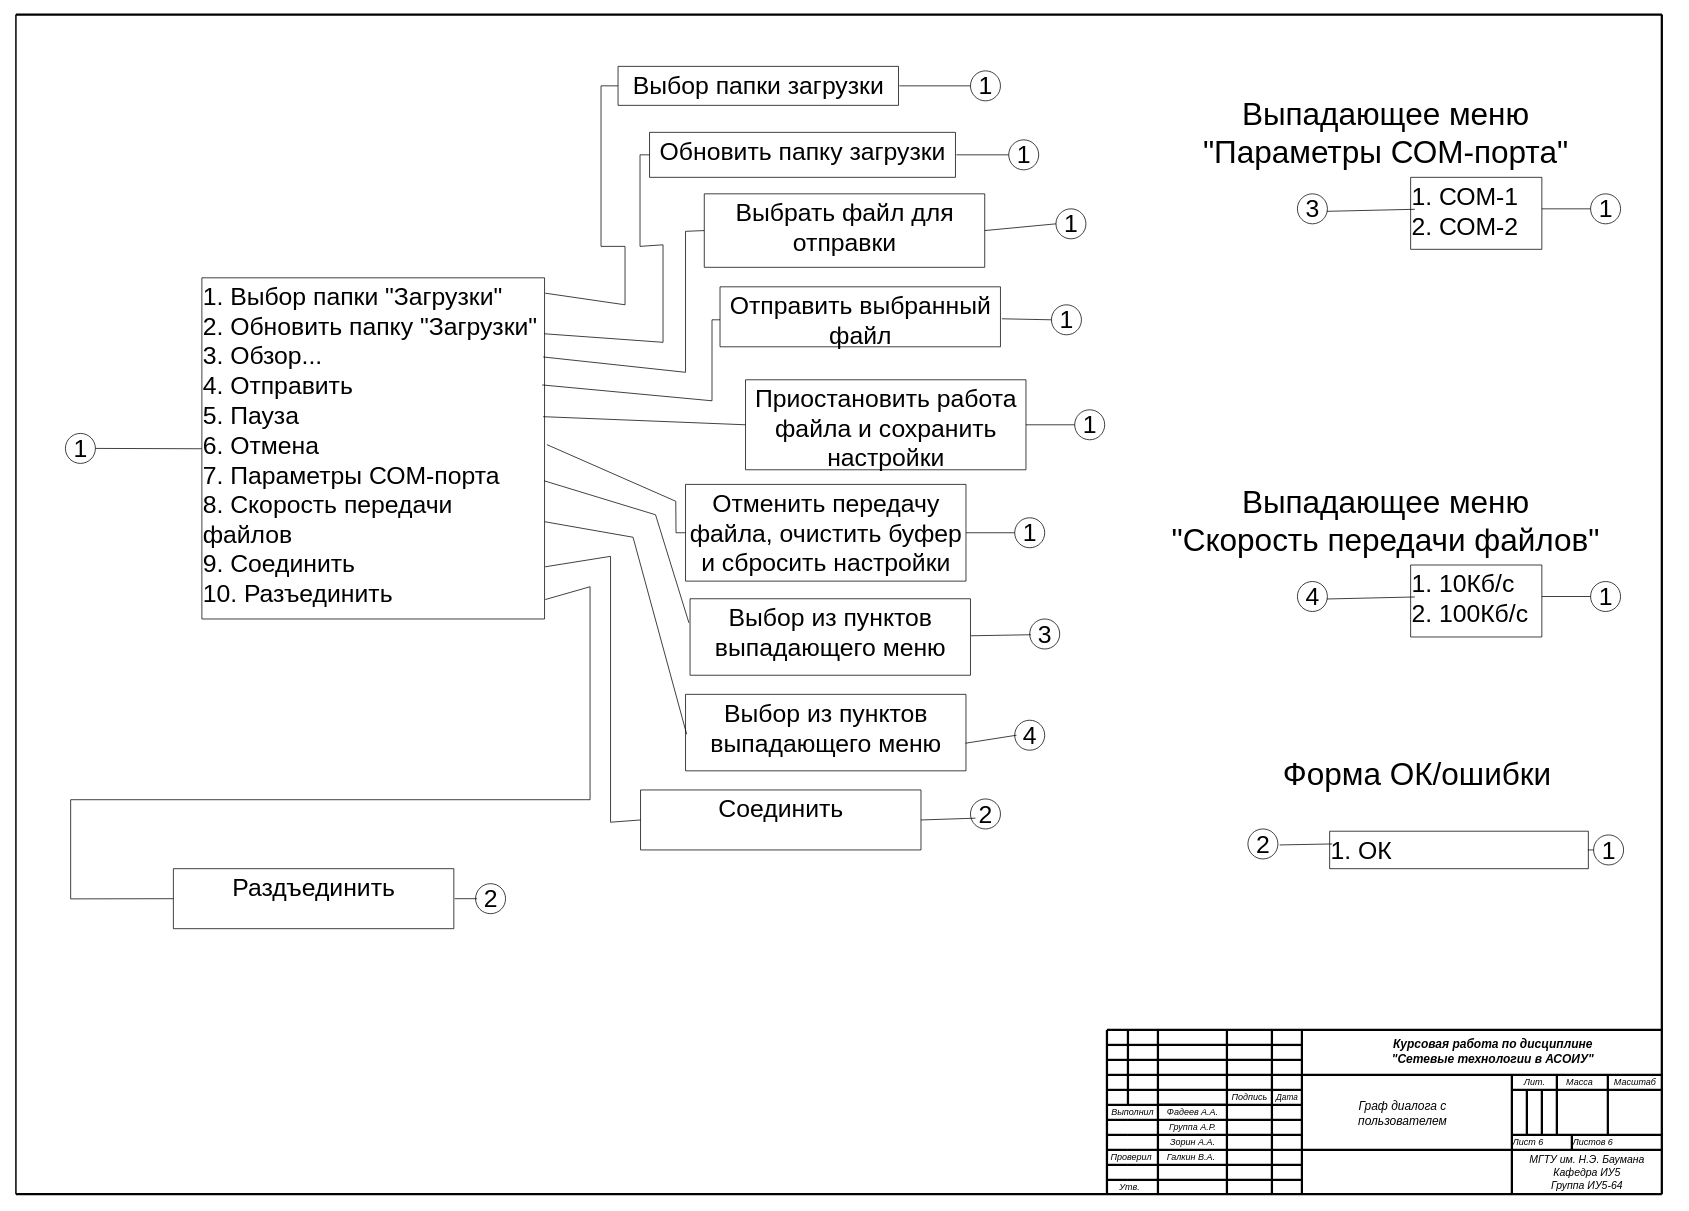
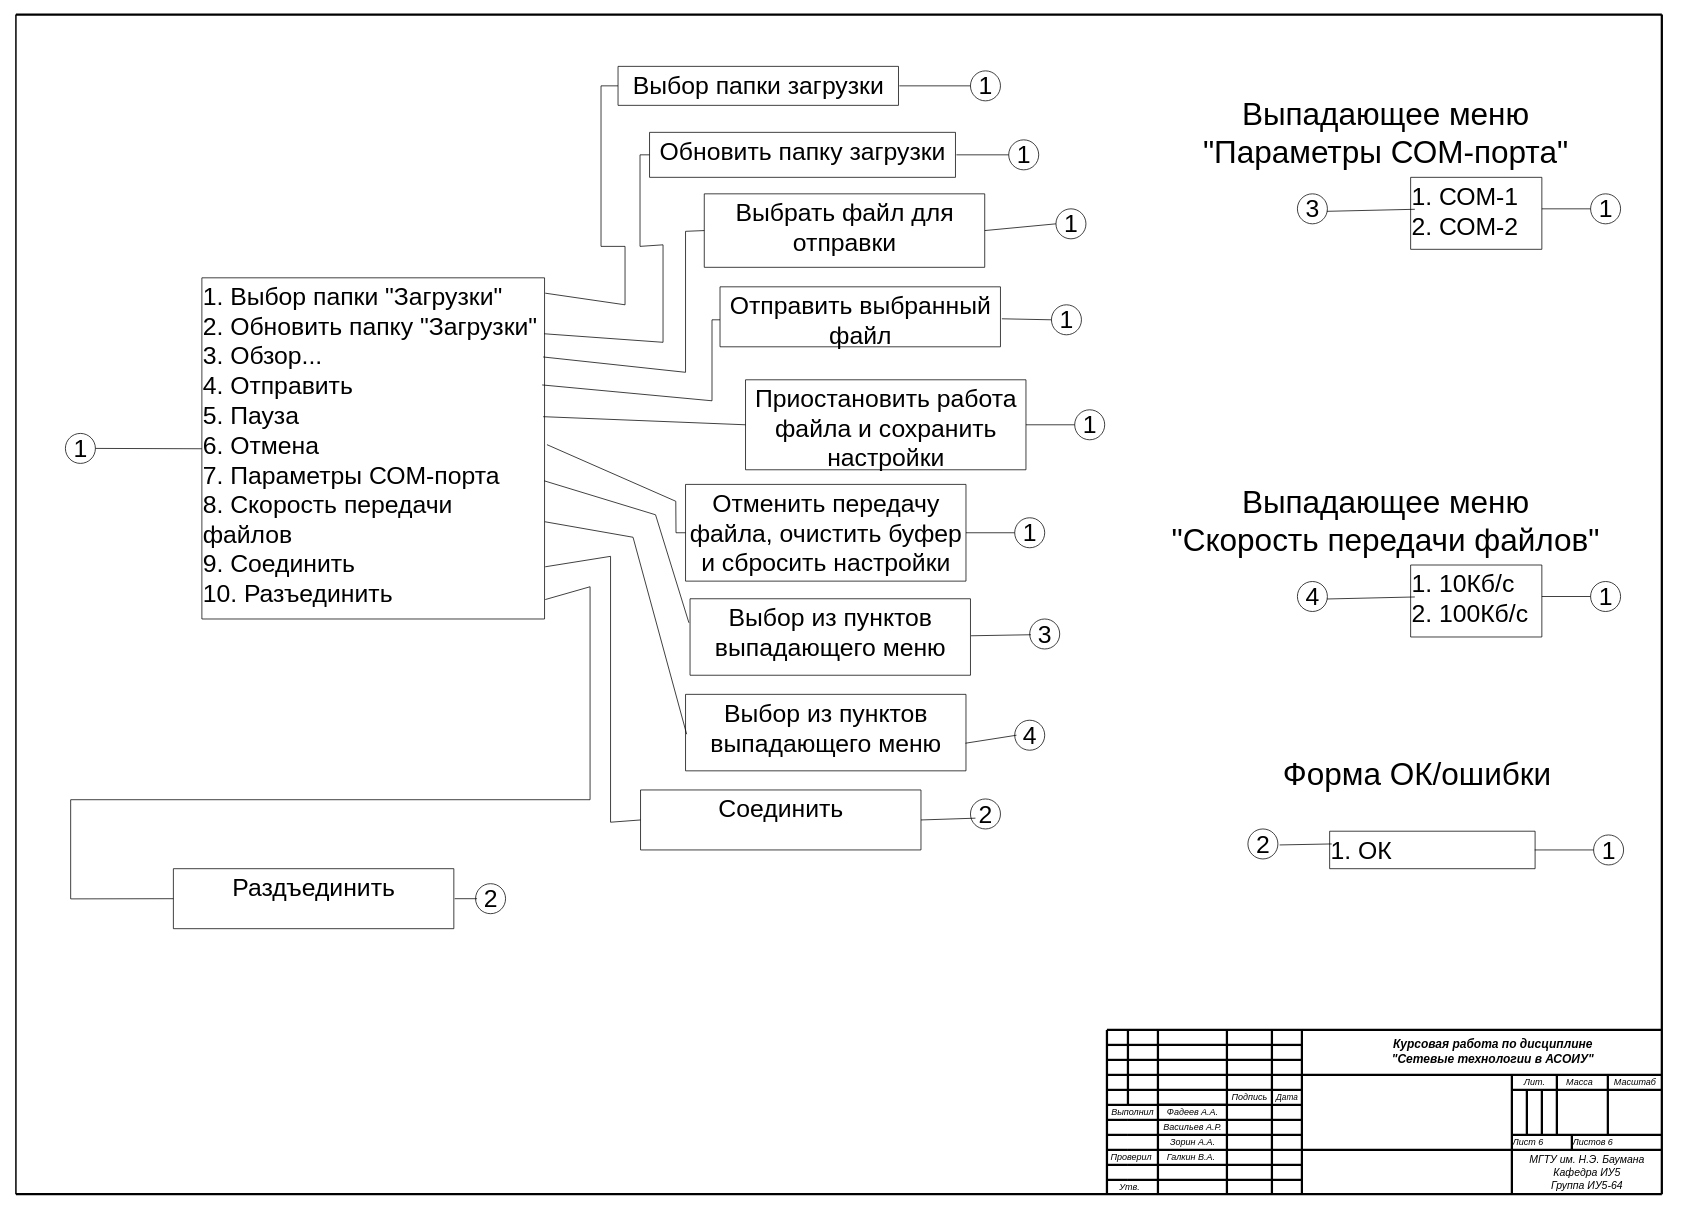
- <mxCell id="8" value="&lt;p style=&quot;align:left;margin-left:0;margin-right:0;margin-top:0px;margin-bottom:0px;text-indent:0;valign:top;direction:ltr;&quot;&gt;&lt;font style=&quot;font-size:33px;font-family:Arial;color:#000000;direction:ltr;letter-spacing:0px;line-height:120%;opacity:1&quot;&gt; 1. ОК&lt;br/&gt;&lt;/font&gt;&lt;/p&gt;" parent="2" vertex="1" style="verticalAlign=top;align=left;vsdxID=270;fillColor=#FFFFFF;gradientColor=none;shape=stencil(nZBLDoAgDERP0z3SIyjew0SURgSD+Lu9kMZoXLhwN9O+tukAlrNpJg1SzDH4QW/URgNYgZTkjA4UkwJUgGXng+6DX1zLfmoymdXo17xh5zmRJ6Q42BWCfc2oJfdAr+Yv+AP9Cb7OJ3H/2JG1HNGz/84klThPVCc=);strokeColor=#000000;spacingTop=-1;spacingBottom=-1;spacingLeft=-1;spacingRight=-1;labelBackgroundColor=none;rounded=0;html=1;whiteSpace=wrap;"><mxGeometry x="1752" y="1088" as="geometry" height="50" width="345" /></mxCell>
+ <mxCell id="8" value="&lt;p style=&quot;align:left;margin-left:0;margin-right:0;margin-top:0px;margin-bottom:0px;text-indent:0;valign:top;direction:ltr;&quot;&gt;&lt;font style=&quot;font-size:33px;font-family:Arial;color:#000000;direction:ltr;letter-spacing:0px;line-height:120%;opacity:1&quot;&gt; 1. ОК&lt;br/&gt;&lt;/font&gt;&lt;/p&gt;" parent="2" vertex="1" style="verticalAlign=top;align=left;vsdxID=270;fillColor=#FFFFFF;gradientColor=none;shape=stencil(nZBLDoAgDERP0z3SIyjew0SURgSD+Lu9kMZoXLhwN9O+tukAlrNpJg1SzDH4QW/URgNYgZTkjA4UkwJUgGXng+6DX1zLfmoymdXo17xh5zmRJ6Q42BWCfc2oJfdAr+Yv+AP9Cb7OJ3H/2JG1HNGz/84klThPVCc=);strokeColor=#000000;spacingTop=-1;spacingBottom=-1;spacingLeft=-1;spacingRight=-1;labelBackgroundColor=none;rounded=0;html=1;whiteSpace=wrap;"><mxGeometry as="geometry" height="50" width="274" y="1088" x="1752" /></mxCell>
- <mxCell id="65" value="&lt;font style=&quot;font-size:16px;font-family:Arial;color:#000000;direction:ltr;letter-spacing:0px;line-height:120%;opacity:1&quot;&gt;&lt;i&gt;Граф диалога с пользователем&lt;br/&gt;&lt;/i&gt;&lt;/font&gt;" parent="1" vertex="1" style="verticalAlign=middle;align=center;vsdxID=93;fillColor=none;gradientColor=none;strokeColor=none;strokeWidth=3;spacingTop=-1;spacingBottom=-1;spacingLeft=-1;spacingRight=-1;labelBackgroundColor=none;rounded=0;html=1;whiteSpace=wrap;"><mxGeometry as="geometry" height="60" width="200" y="1454" x="1769.5" /></mxCell>
- <mxCell id="62" value="&lt;p style=&quot;margin-left: 0 ; margin-right: 0 ; margin-top: 0px ; margin-bottom: 0px ; text-indent: 0 ; direction: ltr&quot;&gt;&lt;font style=&quot;font-size: 12px ; font-family: &amp;#34;arial&amp;#34; ; color: #000000 ; direction: ltr ; letter-spacing: 0px ; line-height: 120% ; opacity: 1&quot;&gt;&lt;i&gt;Группа А.Р.&lt;/i&gt;&lt;/font&gt;&lt;font style=&quot;font-size: 12px ; font-family: &amp;#34;arial&amp;#34; ; color: #000000 ; direction: ltr ; letter-spacing: 0px ; line-height: 120% ; opacity: 1&quot;&gt;&lt;i&gt;&lt;br&gt;&lt;/i&gt;&lt;/font&gt;&lt;/p&gt;" parent="1" vertex="1" style="verticalAlign=middle;align=center;vsdxID=90;fillColor=none;gradientColor=none;strokeColor=none;strokeWidth=3;spacingTop=-1;spacingBottom=-1;spacingLeft=-1;spacingRight=-1;labelBackgroundColor=none;rounded=0;html=1;whiteSpace=wrap;"><mxGeometry as="geometry" height="20" width="92" y="1493" x="1543.5" /></mxCell>
+ <mxCell id="62" value="&lt;p style=&quot;margin-left: 0 ; margin-right: 0 ; margin-top: 0px ; margin-bottom: 0px ; text-indent: 0 ; direction: ltr&quot;&gt;&lt;font style=&quot;font-size: 12px ; font-family: &amp;#34;arial&amp;#34; ; color: #000000 ; direction: ltr ; letter-spacing: 0px ; line-height: 120% ; opacity: 1&quot;&gt;&lt;i&gt;Васильев А.Р.&lt;/i&gt;&lt;/font&gt;&lt;font style=&quot;font-size: 12px ; font-family: &amp;#34;arial&amp;#34; ; color: #000000 ; direction: ltr ; letter-spacing: 0px ; line-height: 120% ; opacity: 1&quot;&gt;&lt;i&gt;&lt;br&gt;&lt;/i&gt;&lt;/font&gt;&lt;/p&gt;" parent="1" vertex="1" style="verticalAlign=middle;align=center;vsdxID=90;fillColor=none;gradientColor=none;strokeColor=none;strokeWidth=3;spacingTop=-1;spacingBottom=-1;spacingLeft=-1;spacingRight=-1;labelBackgroundColor=none;rounded=0;html=1;whiteSpace=wrap;"><mxGeometry as="geometry" height="20" width="92" y="1493" x="1543.5" /></mxCell>
